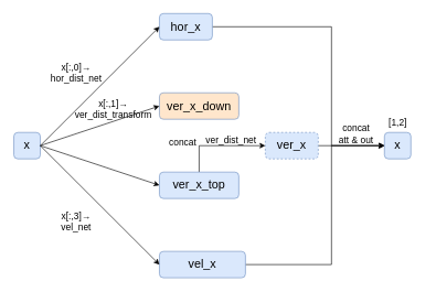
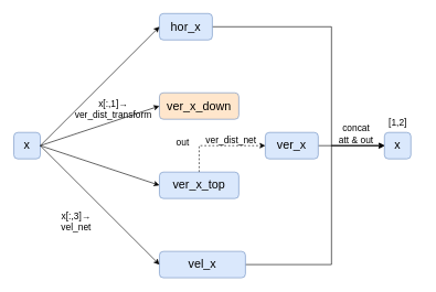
- <mxCell id="2" value="&lt;span style=&quot;font-size: 14px;&quot;&gt;x[:,0]→&lt;br&gt;hor_dist_net&lt;br&gt;&lt;/span&gt;" style="text;html=1;strokeColor=none;fillColor=none;align=center;verticalAlign=middle;whiteSpace=wrap;rounded=0;" vertex="1" parent="1"><mxGeometry x="79" y="95" width="71" height="30" as="geometry" /></mxCell>
- <mxCell id="12" value="&lt;span style=&quot;font-size: 14px;&quot;&gt;concat&lt;br&gt;&lt;/span&gt;" style="text;html=1;strokeColor=none;fillColor=none;align=center;verticalAlign=middle;whiteSpace=wrap;rounded=0;" vertex="1" parent="1"><mxGeometry x="240" y="200" width="71" height="30" as="geometry" /></mxCell>
+ <mxCell id="12" value="&lt;span style=&quot;font-size: 14px;&quot;&gt;out&lt;br&gt;&lt;/span&gt;" style="text;html=1;strokeColor=none;fillColor=none;align=center;verticalAlign=middle;whiteSpace=wrap;rounded=0;" vertex="1" parent="1"><mxGeometry x="240" y="200" width="71" height="30" as="geometry" /></mxCell>
- <mxCell id="8" style="edgeStyle=orthogonalEdgeStyle;rounded=0;orthogonalLoop=1;jettySize=auto;html=1;exitX=0.5;exitY=0;exitDx=0;exitDy=0;entryX=0;entryY=0.5;entryDx=0;entryDy=0;" edge="1" parent="1" source="9" target="14"><mxGeometry relative="1" as="geometry" /></mxCell>
+ <mxCell id="8" style="edgeStyle=orthogonalEdgeStyle;rounded=0;orthogonalLoop=1;jettySize=auto;html=1;exitX=0.5;exitY=0;exitDx=0;exitDy=0;entryX=0;entryY=0.5;entryDx=0;entryDy=0;dashed=1;" edge="1" parent="1" source="9" target="14"><mxGeometry relative="1" as="geometry" /></mxCell>
- <mxCell id="14" value="&lt;font style=&quot;font-size: 18px;&quot;&gt;ver_x&lt;/font&gt;" style="rounded=1;whiteSpace=wrap;html=1;fillColor=#dae8fc;strokeColor=#6c8ebf;dashed=1;" vertex="1" parent="1"><mxGeometry x="400" y="200" width="80" height="40" as="geometry" /></mxCell>
+ <mxCell id="14" value="&lt;font style=&quot;font-size: 18px;&quot;&gt;ver_x&lt;/font&gt;" style="rounded=1;whiteSpace=wrap;html=1;fillColor=#dae8fc;strokeColor=#6c8ebf;" vertex="1" parent="1"><mxGeometry x="400" y="200" width="80" height="40" as="geometry" /></mxCell>
